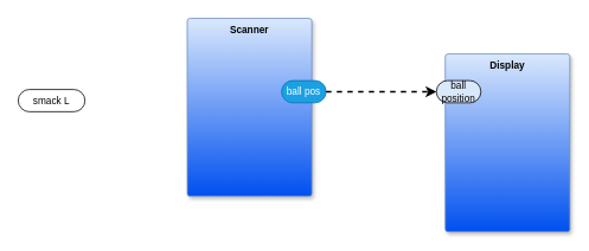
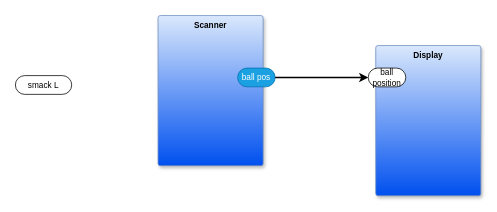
- <mxCell id="6" style="edgeStyle=orthogonalEdgeStyle;rounded=1;orthogonalLoop=1;jettySize=auto;html=1;exitX=1;exitY=0.5;exitDx=0;exitDy=0;exitPerimeter=0;entryX=0;entryY=0.5;entryDx=0;entryDy=0;entryPerimeter=0;strokeWidth=2;curved=0;dashed=1;" edge="1" parent="1" source="5" target="3"><mxGeometry relative="1" as="geometry" /></mxCell>
+ <mxCell id="6" style="edgeStyle=orthogonalEdgeStyle;rounded=1;orthogonalLoop=1;jettySize=auto;html=1;exitX=1;exitY=0.5;exitDx=0;exitDy=0;exitPerimeter=0;entryX=0;entryY=0.5;entryDx=0;entryDy=0;entryPerimeter=0;strokeWidth=2;curved=0;" edge="1" parent="1" source="5" target="3"><mxGeometry relative="1" as="geometry" /></mxCell>
- <mxCell id="3" value="ball position" style="rounded=1;whiteSpace=wrap;html=1;sketch=0;points=[[0,0.5,0,0,0],[1,0.5,0,0,0]];arcSize=50;fontFamily=Helvetica;fontSize=11;fontColor=default;fillColor=#dae8fc;" vertex="1" parent="2"><mxGeometry x="-10" y="30" width="50" height="25" as="geometry" /></mxCell>
+ <mxCell id="3" value="ball position" style="rounded=1;whiteSpace=wrap;html=1;sketch=0;points=[[0,0.5,0,0,0],[1,0.5,0,0,0]];arcSize=50;fontFamily=Helvetica;fontSize=11;fontColor=default;" vertex="1" parent="2"><mxGeometry x="-10" y="30" width="50" height="25" as="geometry" /></mxCell>
